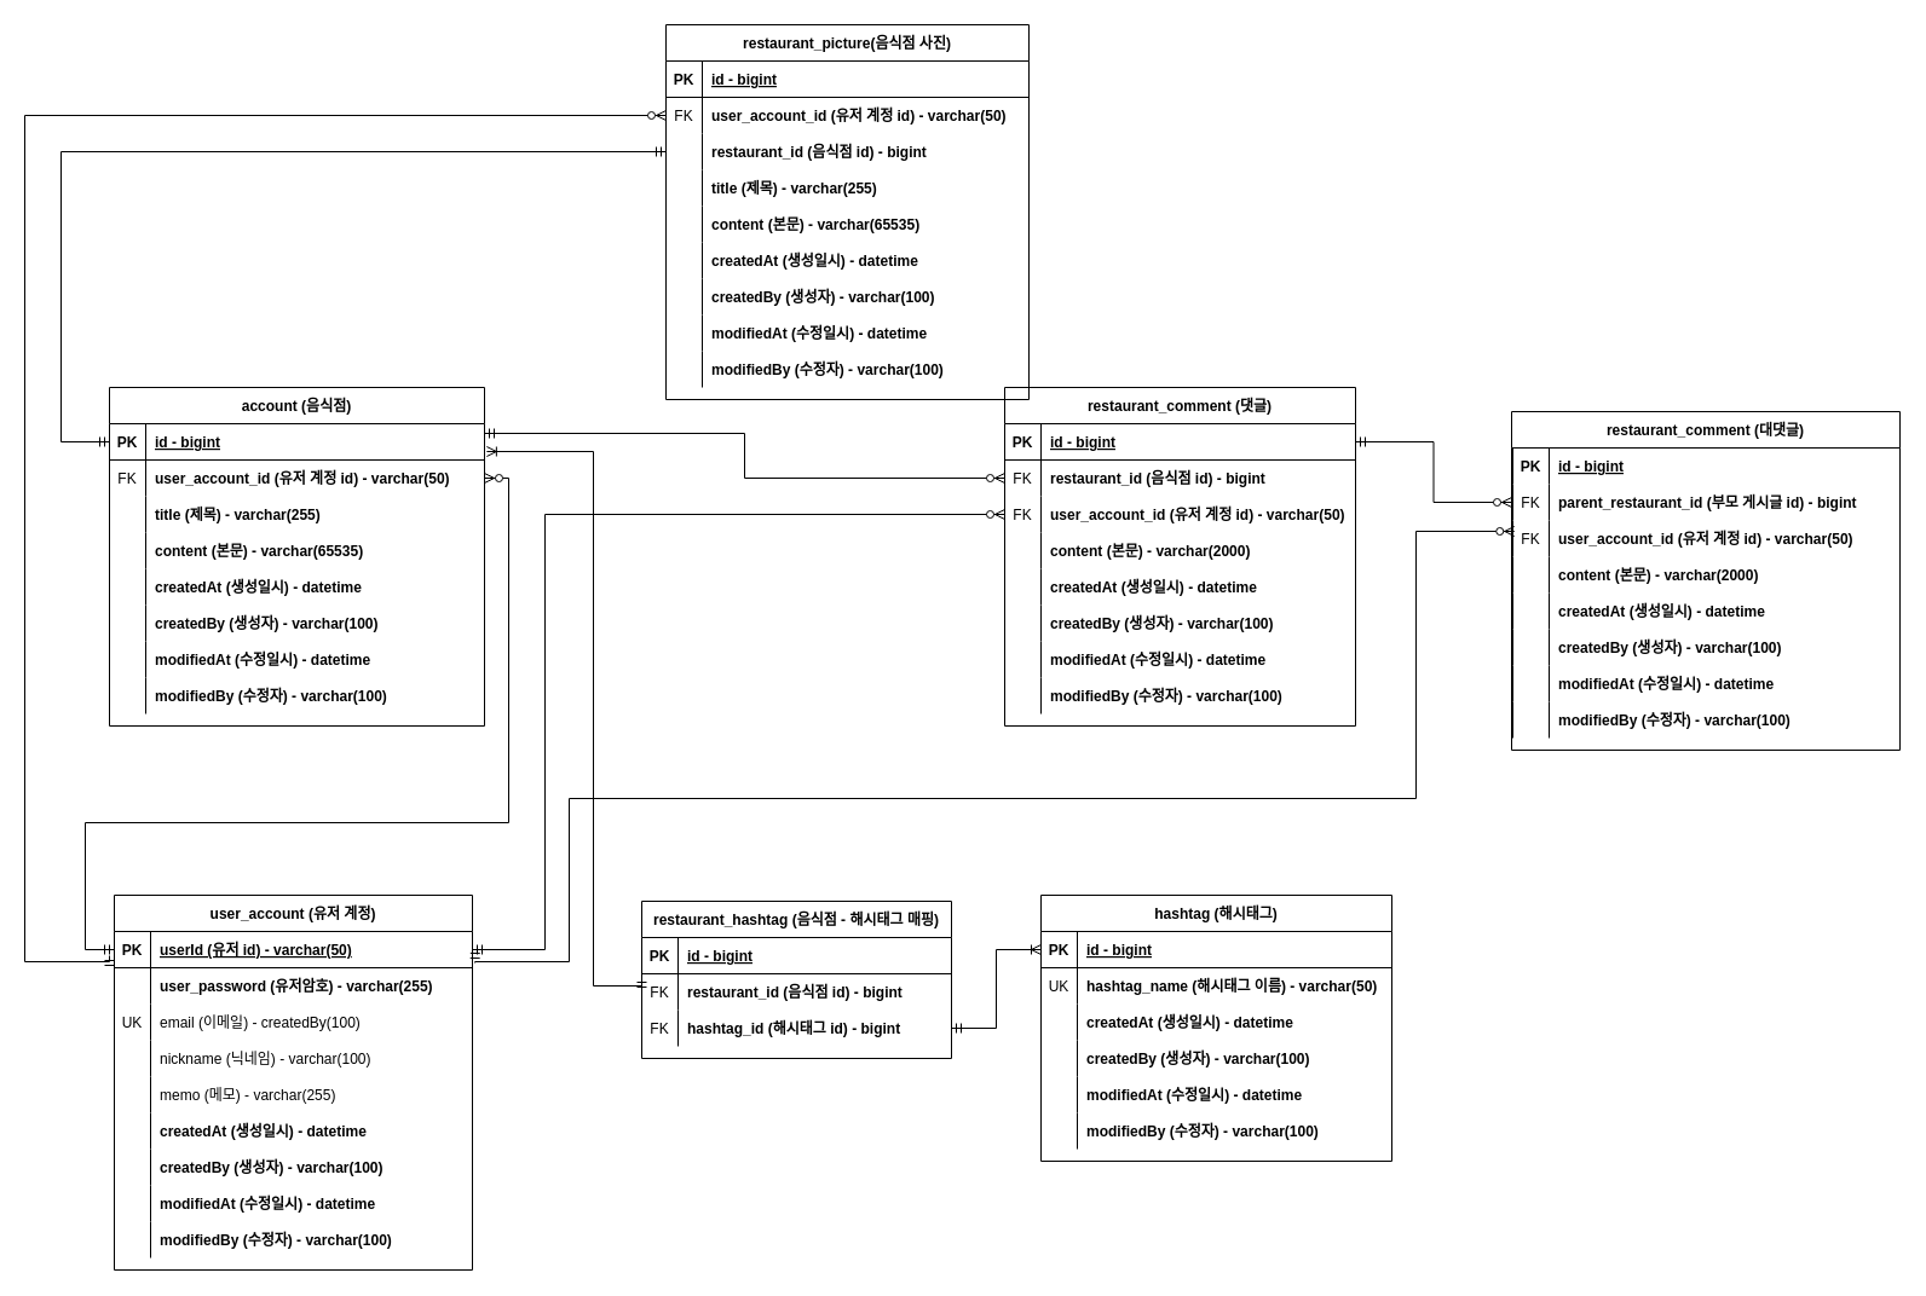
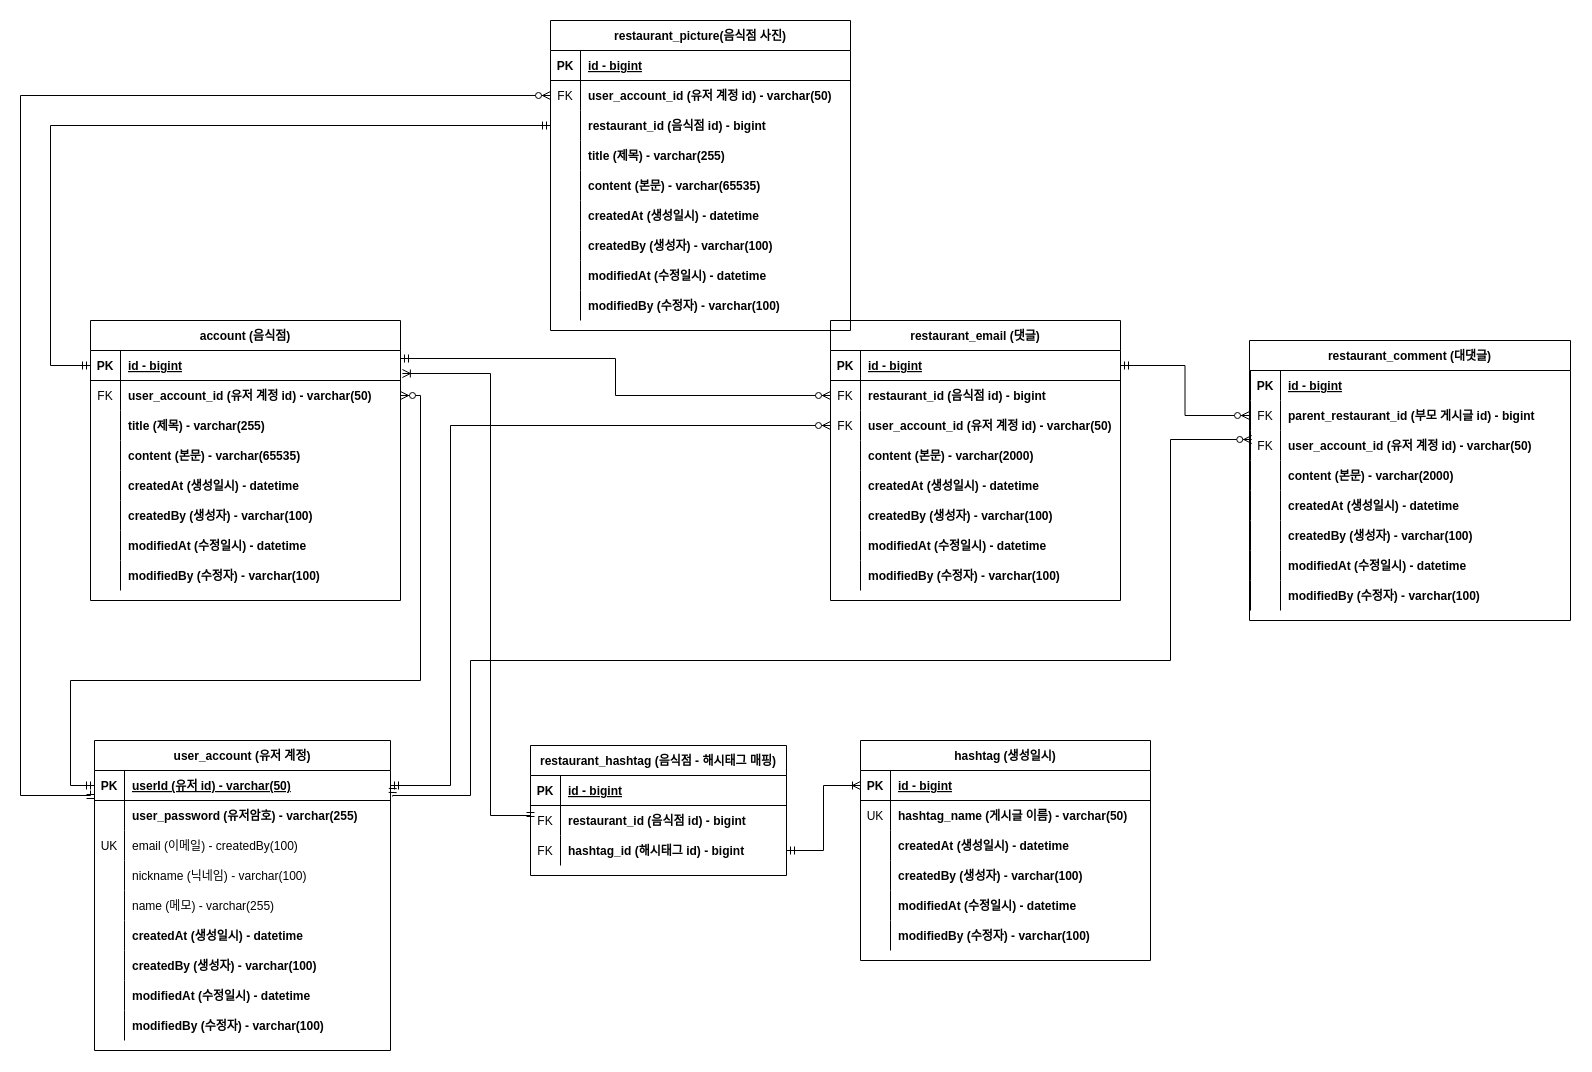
- <mxCell id="27" value="restaurant_comment (댓글)" style="shape=table;startSize=30;container=1;collapsible=1;childLayout=tableLayout;fixedRows=1;rowLines=0;fontStyle=1;align=center;resizeLast=1;" parent="1" vertex="1"><mxGeometry x="830" y="320" width="290" height="280" as="geometry" /></mxCell>
+ <mxCell id="27" value="restaurant_email (댓글)" style="shape=table;startSize=30;container=1;collapsible=1;childLayout=tableLayout;fixedRows=1;rowLines=0;fontStyle=1;align=center;resizeLast=1;" parent="1" vertex="1"><mxGeometry x="830" y="320" width="290" height="280" as="geometry" /></mxCell>
- <mxCell id="83" value="hashtag (해시태그)" style="shape=table;startSize=30;container=1;collapsible=1;childLayout=tableLayout;fixedRows=1;rowLines=0;fontStyle=1;align=center;resizeLast=1;" parent="1" vertex="1"><mxGeometry x="860" y="740" width="290" height="220" as="geometry" /></mxCell>
+ <mxCell id="83" value="hashtag (생성일시)" style="shape=table;startSize=30;container=1;collapsible=1;childLayout=tableLayout;fixedRows=1;rowLines=0;fontStyle=1;align=center;resizeLast=1;" parent="1" vertex="1"><mxGeometry x="860" y="740" width="290" height="220" as="geometry" /></mxCell>
- <mxCell id="89" value="hashtag_name (해시태그 이름) - varchar(50)" style="shape=partialRectangle;connectable=0;fillColor=none;top=0;left=0;bottom=0;right=0;align=left;spacingLeft=6;overflow=hidden;fontStyle=1" parent="87" vertex="1"><mxGeometry x="30" width="260" height="30" as="geometry"><mxRectangle width="260" height="30" as="alternateBounds" /></mxGeometry></mxCell>
+ <mxCell id="89" value="hashtag_name (게시글 이름) - varchar(50)" style="shape=partialRectangle;connectable=0;fillColor=none;top=0;left=0;bottom=0;right=0;align=left;spacingLeft=6;overflow=hidden;fontStyle=1" parent="87" vertex="1"><mxGeometry x="30" width="260" height="30" as="geometry"><mxRectangle width="260" height="30" as="alternateBounds" /></mxGeometry></mxCell>
- <mxCell id="68" value="memo (메모) - varchar(255)" style="shape=partialRectangle;connectable=0;fillColor=none;top=0;left=0;bottom=0;right=0;align=left;spacingLeft=6;overflow=hidden;" parent="66" vertex="1"><mxGeometry x="30" width="266" height="30" as="geometry"><mxRectangle width="266" height="30" as="alternateBounds" /></mxGeometry></mxCell>
+ <mxCell id="68" value="name (메모) - varchar(255)" style="shape=partialRectangle;connectable=0;fillColor=none;top=0;left=0;bottom=0;right=0;align=left;spacingLeft=6;overflow=hidden;" parent="66" vertex="1"><mxGeometry x="30" width="266" height="30" as="geometry"><mxRectangle width="266" height="30" as="alternateBounds" /></mxGeometry></mxCell>
